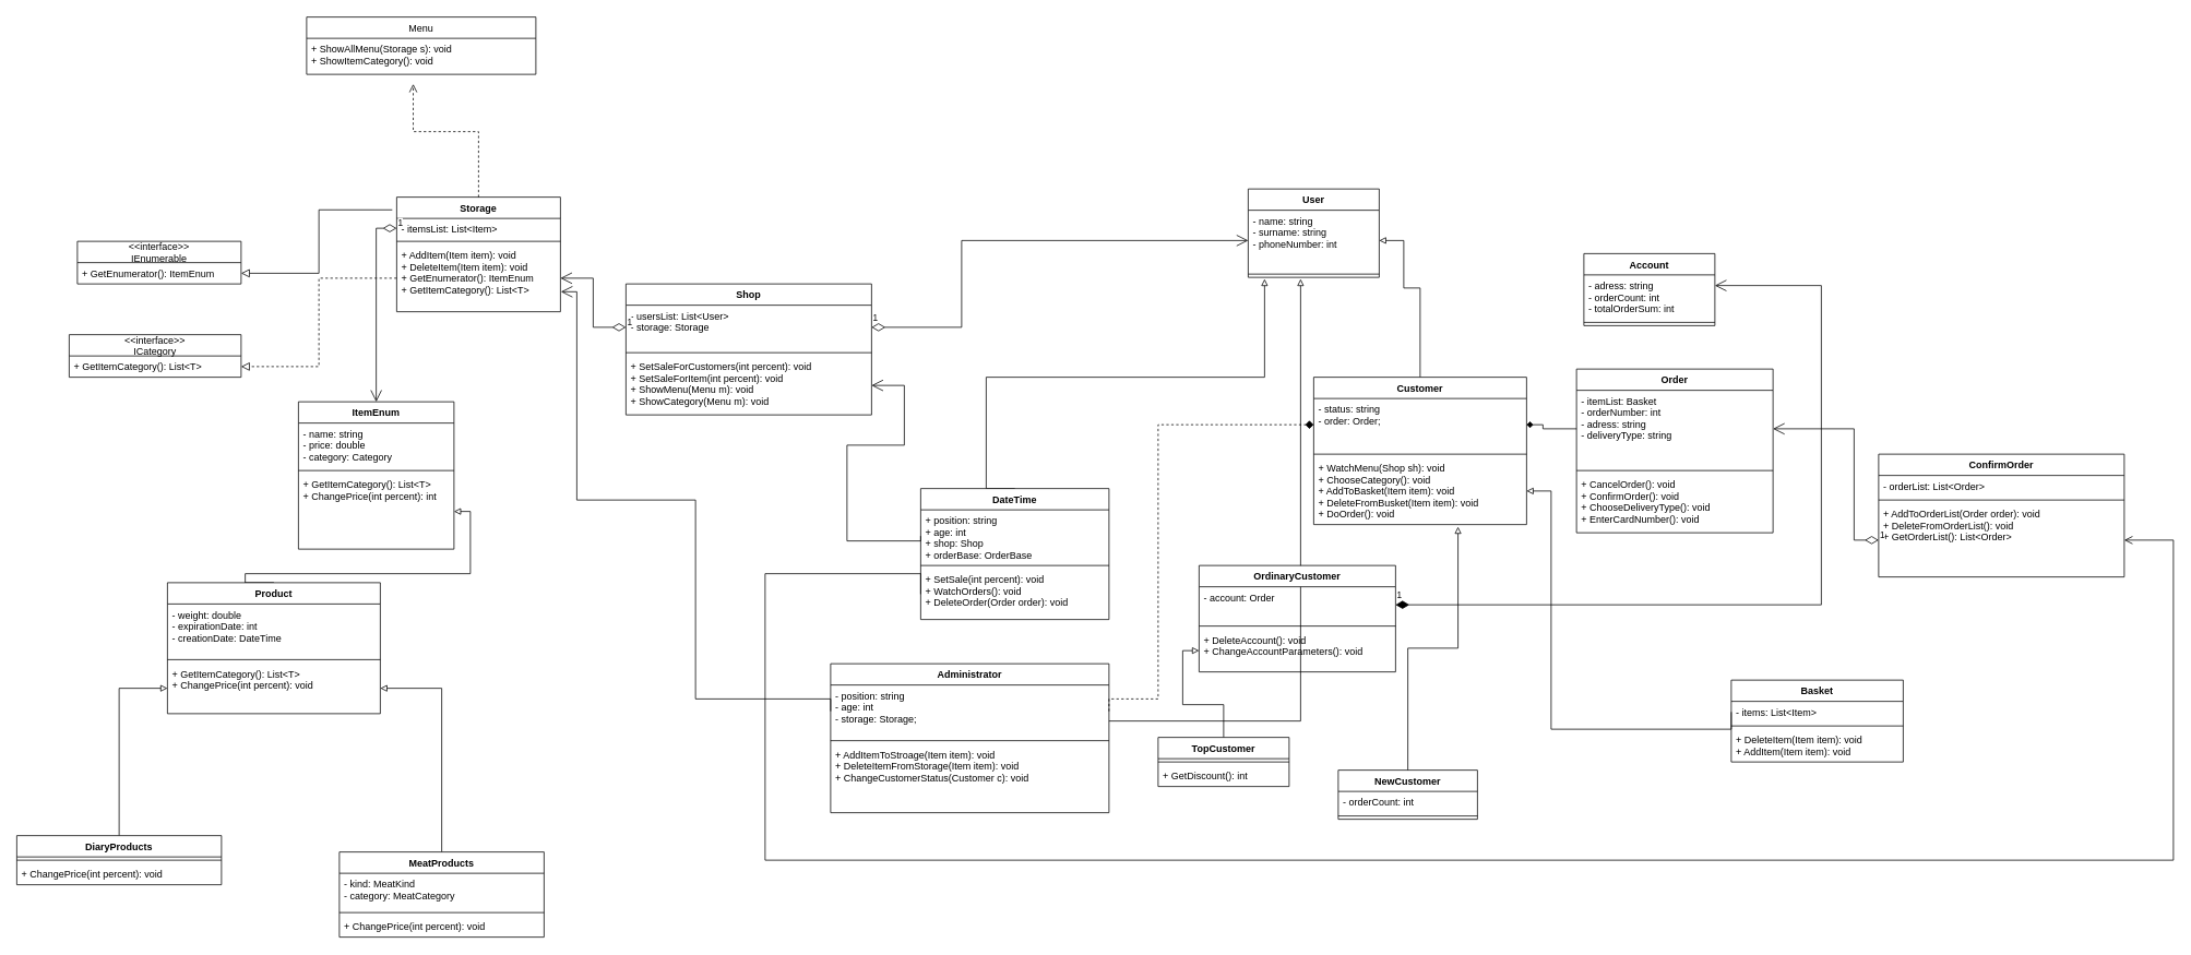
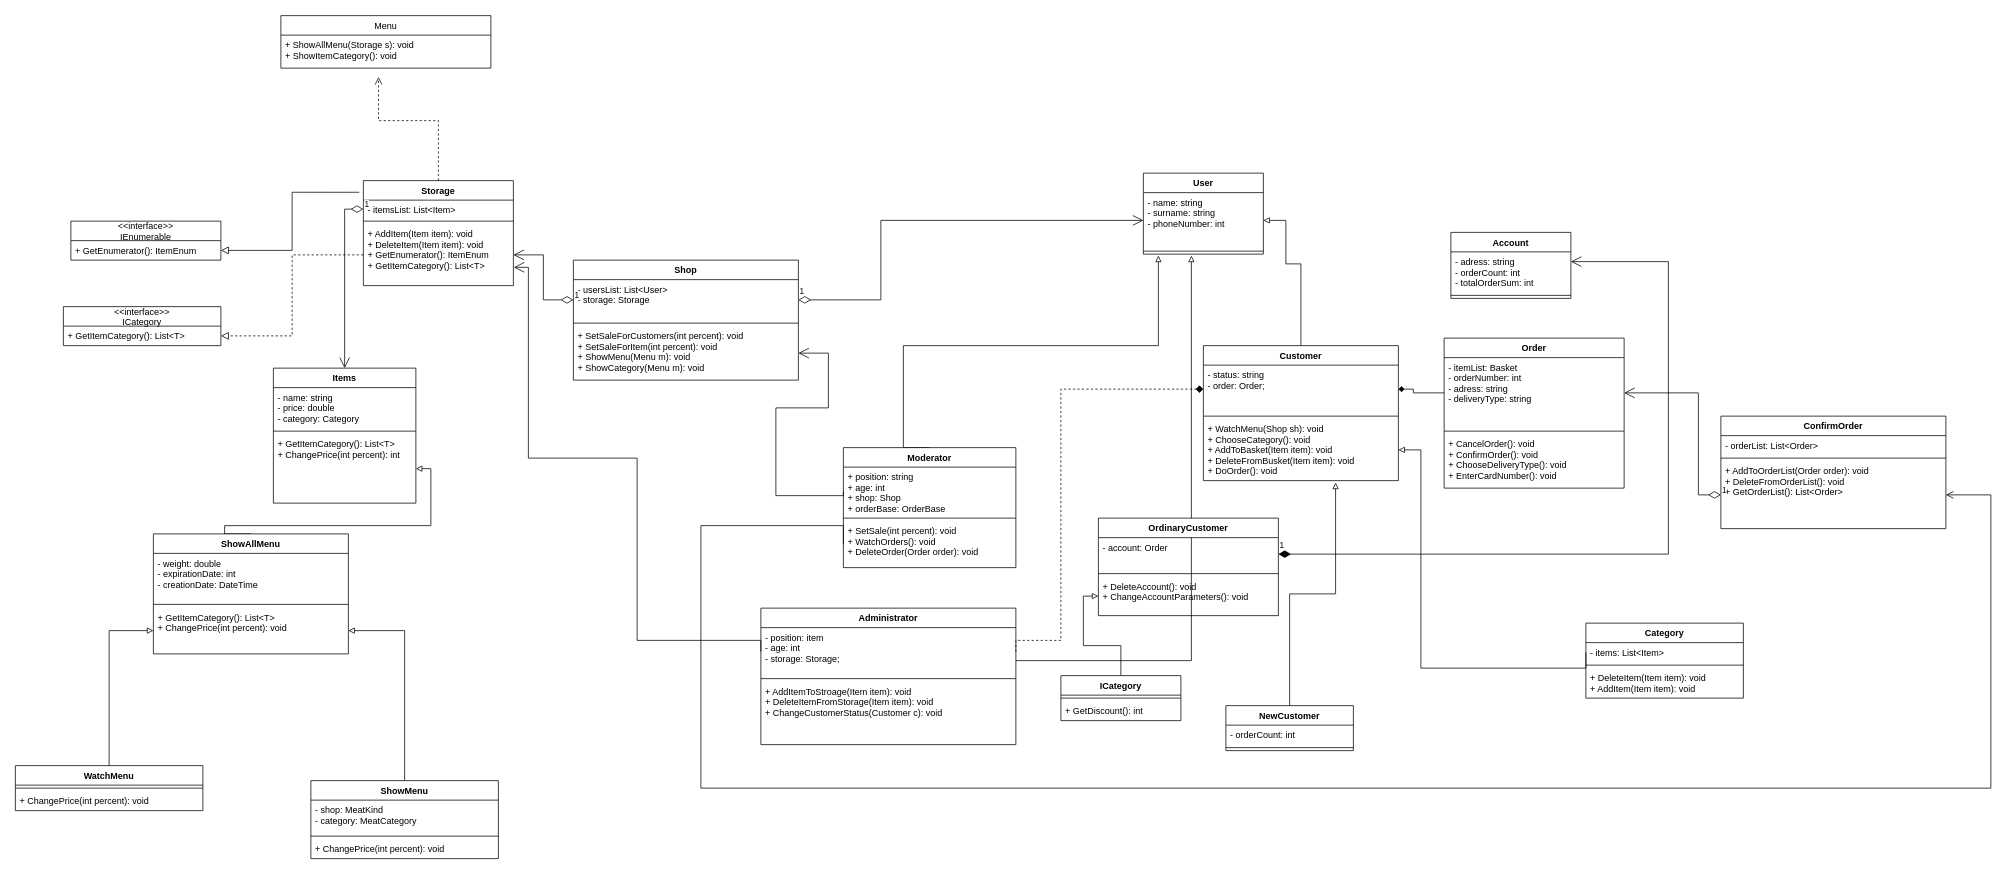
- <mxCell id="39" value="ItemEnum" style="swimlane;fontStyle=1;align=center;verticalAlign=top;childLayout=stackLayout;horizontal=1;startSize=26;horizontalStack=0;resizeParent=1;resizeParentMax=0;resizeLast=0;collapsible=1;marginBottom=0;" vertex="1" parent="1"><mxGeometry x="364" y="490" width="190" height="180" as="geometry" /></mxCell>
+ <mxCell id="39" value="Items" style="swimlane;fontStyle=1;align=center;verticalAlign=top;childLayout=stackLayout;horizontal=1;startSize=26;horizontalStack=0;resizeParent=1;resizeParentMax=0;resizeLast=0;collapsible=1;marginBottom=0;" vertex="1" parent="1"><mxGeometry x="364" y="490" width="190" height="180" as="geometry" /></mxCell>
- <mxCell id="15" value="DateTime" style="swimlane;fontStyle=1;align=center;verticalAlign=top;childLayout=stackLayout;horizontal=1;startSize=26;horizontalStack=0;resizeParent=1;resizeParentMax=0;resizeLast=0;collapsible=1;marginBottom=0;" vertex="1" parent="1"><mxGeometry x="1124" y="596" width="230" height="160" as="geometry" /></mxCell>
+ <mxCell id="15" value="Moderator" style="swimlane;fontStyle=1;align=center;verticalAlign=top;childLayout=stackLayout;horizontal=1;startSize=26;horizontalStack=0;resizeParent=1;resizeParentMax=0;resizeLast=0;collapsible=1;marginBottom=0;" vertex="1" parent="1"><mxGeometry x="1124" y="596" width="230" height="160" as="geometry" /></mxCell>
- <mxCell id="44" value="Product" style="swimlane;fontStyle=1;align=center;verticalAlign=top;childLayout=stackLayout;horizontal=1;startSize=26;horizontalStack=0;resizeParent=1;resizeParentMax=0;resizeLast=0;collapsible=1;marginBottom=0;" vertex="1" parent="1"><mxGeometry x="204" y="711" width="260" height="160" as="geometry" /></mxCell>
+ <mxCell id="44" value="ShowAllMenu" style="swimlane;fontStyle=1;align=center;verticalAlign=top;childLayout=stackLayout;horizontal=1;startSize=26;horizontalStack=0;resizeParent=1;resizeParentMax=0;resizeLast=0;collapsible=1;marginBottom=0;" vertex="1" parent="1"><mxGeometry x="204" y="711" width="260" height="160" as="geometry" /></mxCell>
- <mxCell id="61" value="Basket" style="swimlane;fontStyle=1;align=center;verticalAlign=top;childLayout=stackLayout;horizontal=1;startSize=26;horizontalStack=0;resizeParent=1;resizeParentMax=0;resizeLast=0;collapsible=1;marginBottom=0;" vertex="1" parent="1"><mxGeometry x="2114" y="830" width="210" height="100" as="geometry" /></mxCell>
+ <mxCell id="61" value="Category" style="swimlane;fontStyle=1;align=center;verticalAlign=top;childLayout=stackLayout;horizontal=1;startSize=26;horizontalStack=0;resizeParent=1;resizeParentMax=0;resizeLast=0;collapsible=1;marginBottom=0;" vertex="1" parent="1"><mxGeometry x="2114" y="830" width="210" height="100" as="geometry" /></mxCell>
- <mxCell id="21" value="- position: string&#10;- age: int&#10;- storage: Storage;" style="text;strokeColor=none;fillColor=none;align=left;verticalAlign=top;spacingLeft=4;spacingRight=4;overflow=hidden;rotatable=0;points=[[0,0.5],[1,0.5]];portConstraint=eastwest;" vertex="1" parent="20"><mxGeometry y="26" width="340" height="64" as="geometry" /></mxCell>
+ <mxCell id="21" value="- position: item&#10;- age: int&#10;- storage: Storage;" style="text;strokeColor=none;fillColor=none;align=left;verticalAlign=top;spacingLeft=4;spacingRight=4;overflow=hidden;rotatable=0;points=[[0,0.5],[1,0.5]];portConstraint=eastwest;" vertex="1" parent="20"><mxGeometry y="26" width="340" height="64" as="geometry" /></mxCell>
- <mxCell id="29" value="TopCustomer&#10;" style="swimlane;fontStyle=1;align=center;verticalAlign=top;childLayout=stackLayout;horizontal=1;startSize=26;horizontalStack=0;resizeParent=1;resizeParentMax=0;resizeLast=0;collapsible=1;marginBottom=0;" vertex="1" parent="1"><mxGeometry x="1414" y="900" width="160" height="60" as="geometry" /></mxCell>
+ <mxCell id="29" value="ICategory&#10;" style="swimlane;fontStyle=1;align=center;verticalAlign=top;childLayout=stackLayout;horizontal=1;startSize=26;horizontalStack=0;resizeParent=1;resizeParentMax=0;resizeLast=0;collapsible=1;marginBottom=0;" vertex="1" parent="1"><mxGeometry x="1414" y="900" width="160" height="60" as="geometry" /></mxCell>
- <mxCell id="49" value="DiaryProducts" style="swimlane;fontStyle=1;align=center;verticalAlign=top;childLayout=stackLayout;horizontal=1;startSize=26;horizontalStack=0;resizeParent=1;resizeParentMax=0;resizeLast=0;collapsible=1;marginBottom=0;" vertex="1" parent="1"><mxGeometry x="20" y="1020" width="250" height="60" as="geometry" /></mxCell>
+ <mxCell id="49" value="WatchMenu" style="swimlane;fontStyle=1;align=center;verticalAlign=top;childLayout=stackLayout;horizontal=1;startSize=26;horizontalStack=0;resizeParent=1;resizeParentMax=0;resizeLast=0;collapsible=1;marginBottom=0;" vertex="1" parent="1"><mxGeometry x="20" y="1020" width="250" height="60" as="geometry" /></mxCell>
- <mxCell id="53" value="MeatProducts" style="swimlane;fontStyle=1;align=center;verticalAlign=top;childLayout=stackLayout;horizontal=1;startSize=26;horizontalStack=0;resizeParent=1;resizeParentMax=0;resizeLast=0;collapsible=1;marginBottom=0;" vertex="1" parent="1"><mxGeometry x="414" y="1040" width="250" height="104" as="geometry" /></mxCell>
+ <mxCell id="53" value="ShowMenu" style="swimlane;fontStyle=1;align=center;verticalAlign=top;childLayout=stackLayout;horizontal=1;startSize=26;horizontalStack=0;resizeParent=1;resizeParentMax=0;resizeLast=0;collapsible=1;marginBottom=0;" vertex="1" parent="1"><mxGeometry x="414" y="1040" width="250" height="104" as="geometry" /></mxCell>
- <mxCell id="54" value="- kind: MeatKind&#10;- category: MeatCategory" style="text;strokeColor=none;fillColor=none;align=left;verticalAlign=top;spacingLeft=4;spacingRight=4;overflow=hidden;rotatable=0;points=[[0,0.5],[1,0.5]];portConstraint=eastwest;" vertex="1" parent="53"><mxGeometry y="26" width="250" height="44" as="geometry" /></mxCell>
+ <mxCell id="54" value="- shop: MeatKind&#10;- category: MeatCategory" style="text;strokeColor=none;fillColor=none;align=left;verticalAlign=top;spacingLeft=4;spacingRight=4;overflow=hidden;rotatable=0;points=[[0,0.5],[1,0.5]];portConstraint=eastwest;" vertex="1" parent="53"><mxGeometry y="26" width="250" height="44" as="geometry" /></mxCell>
